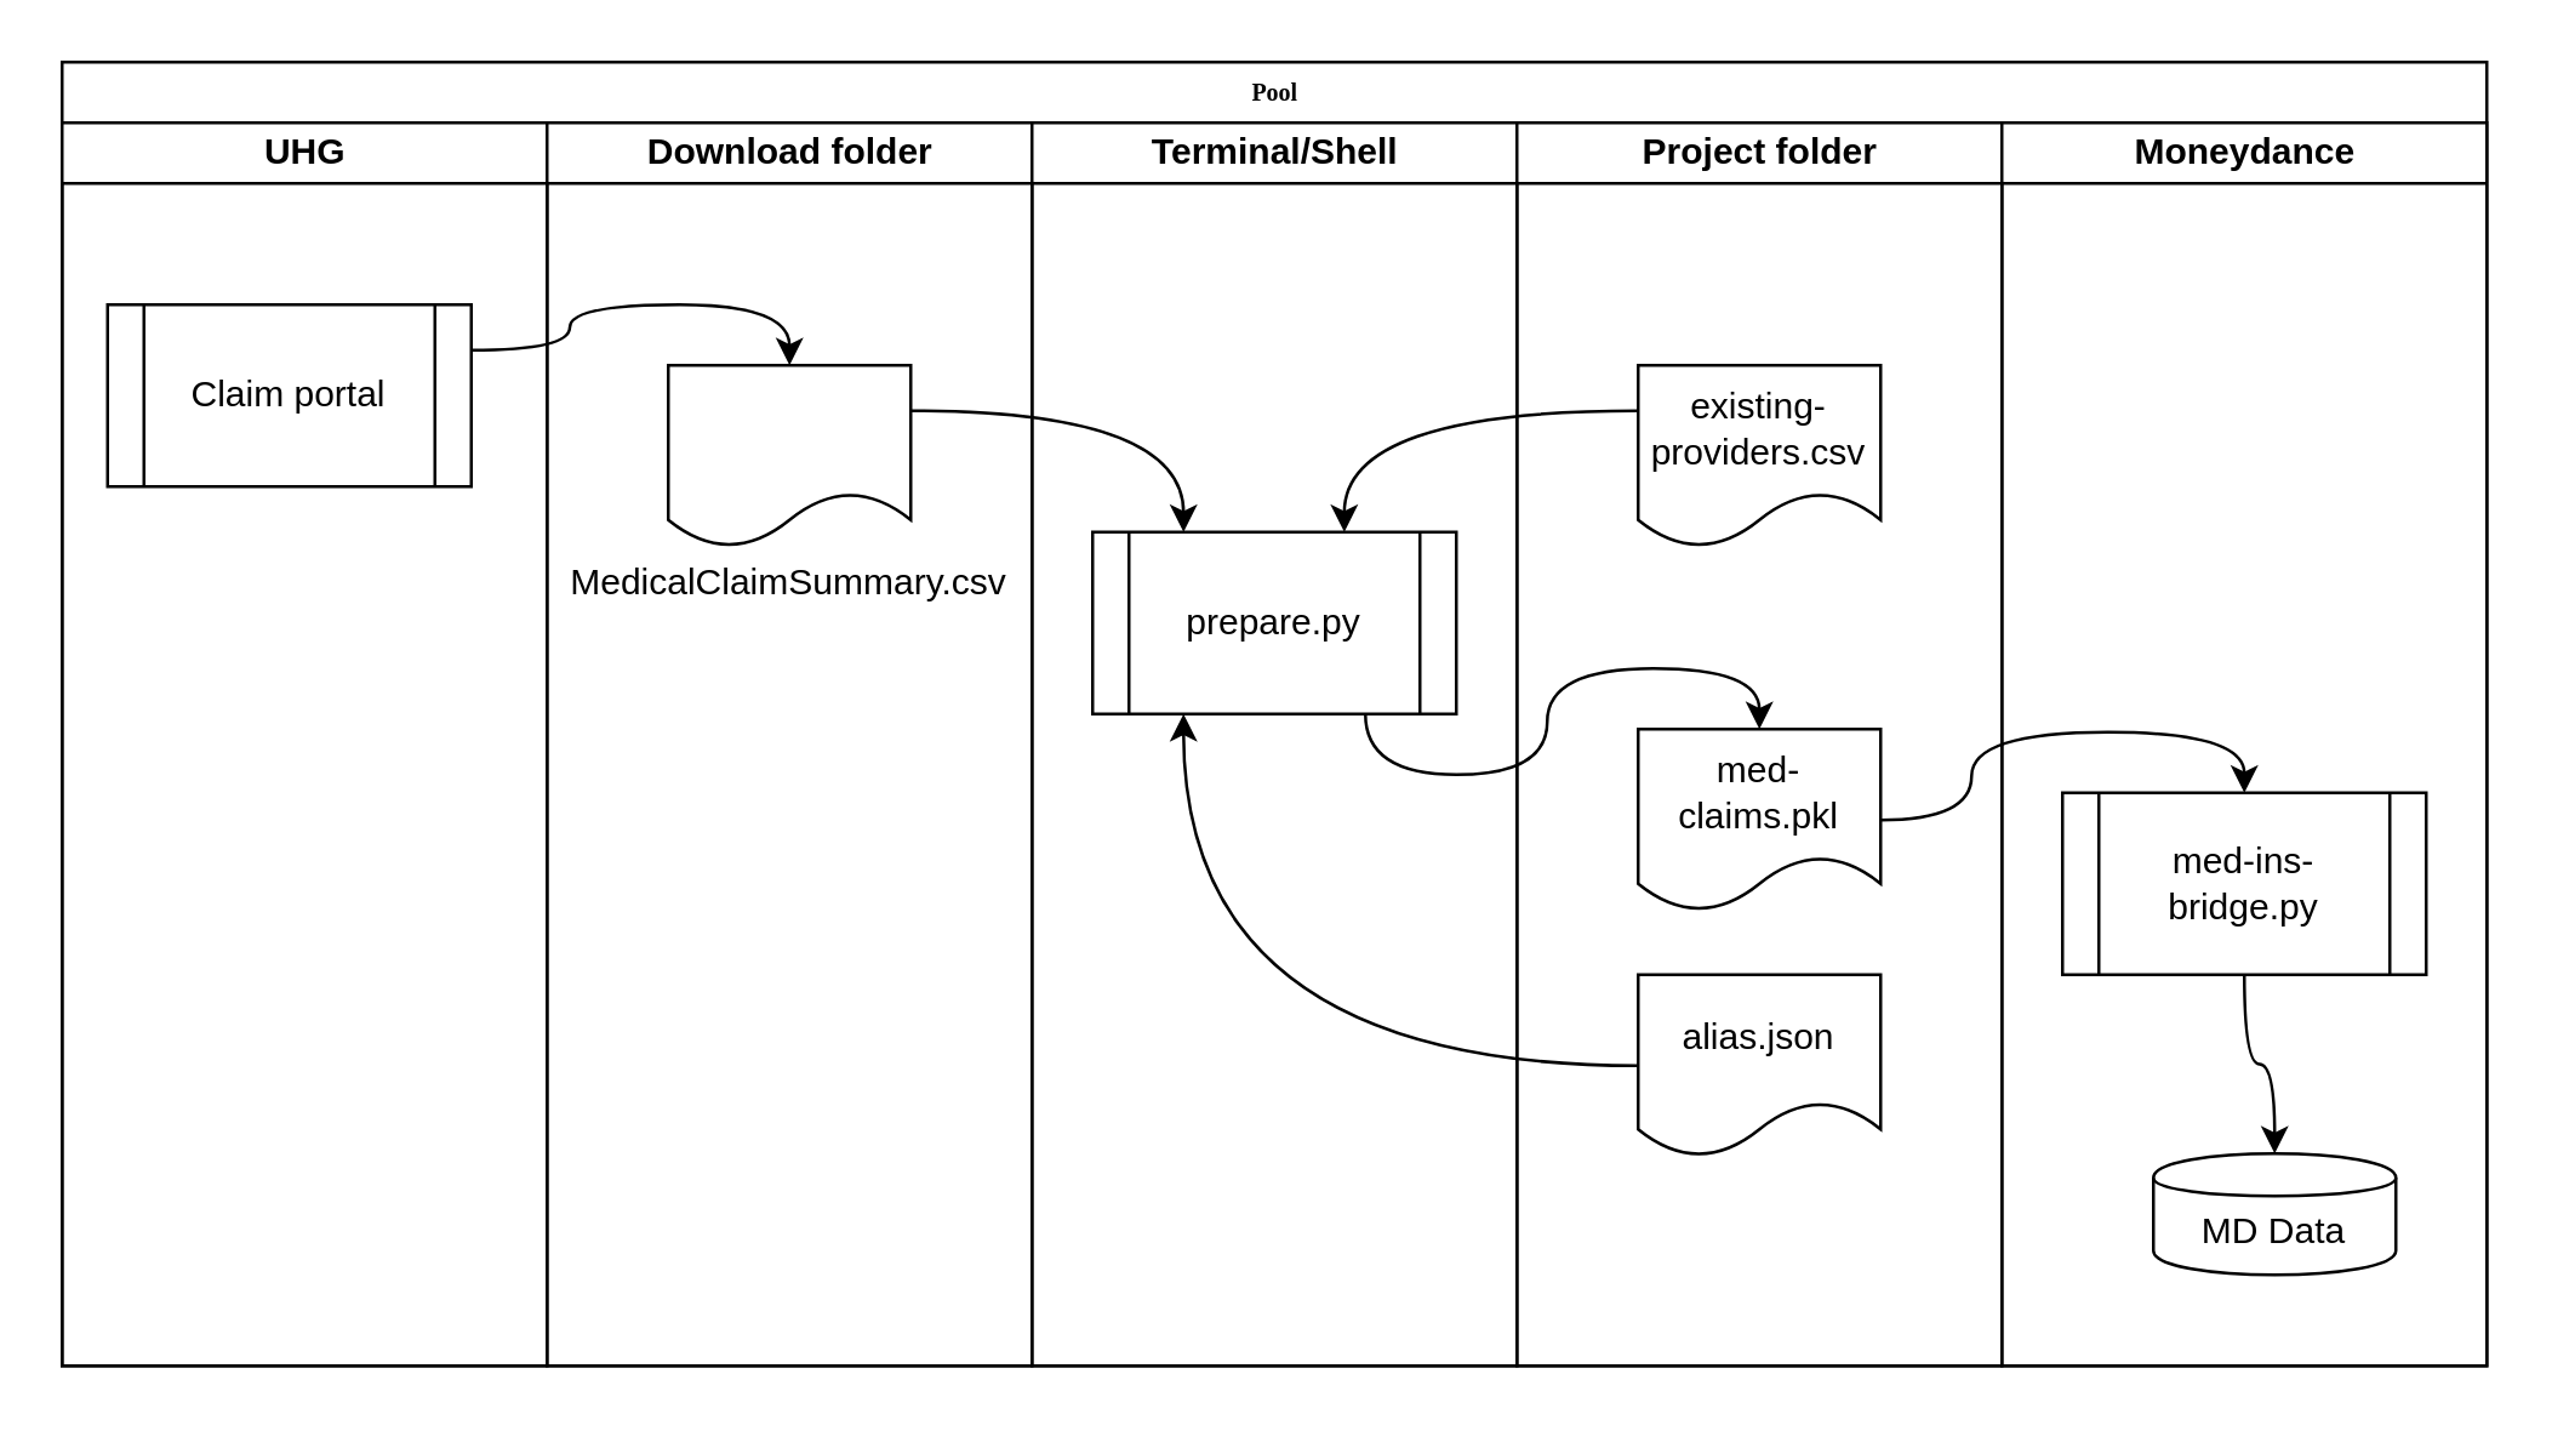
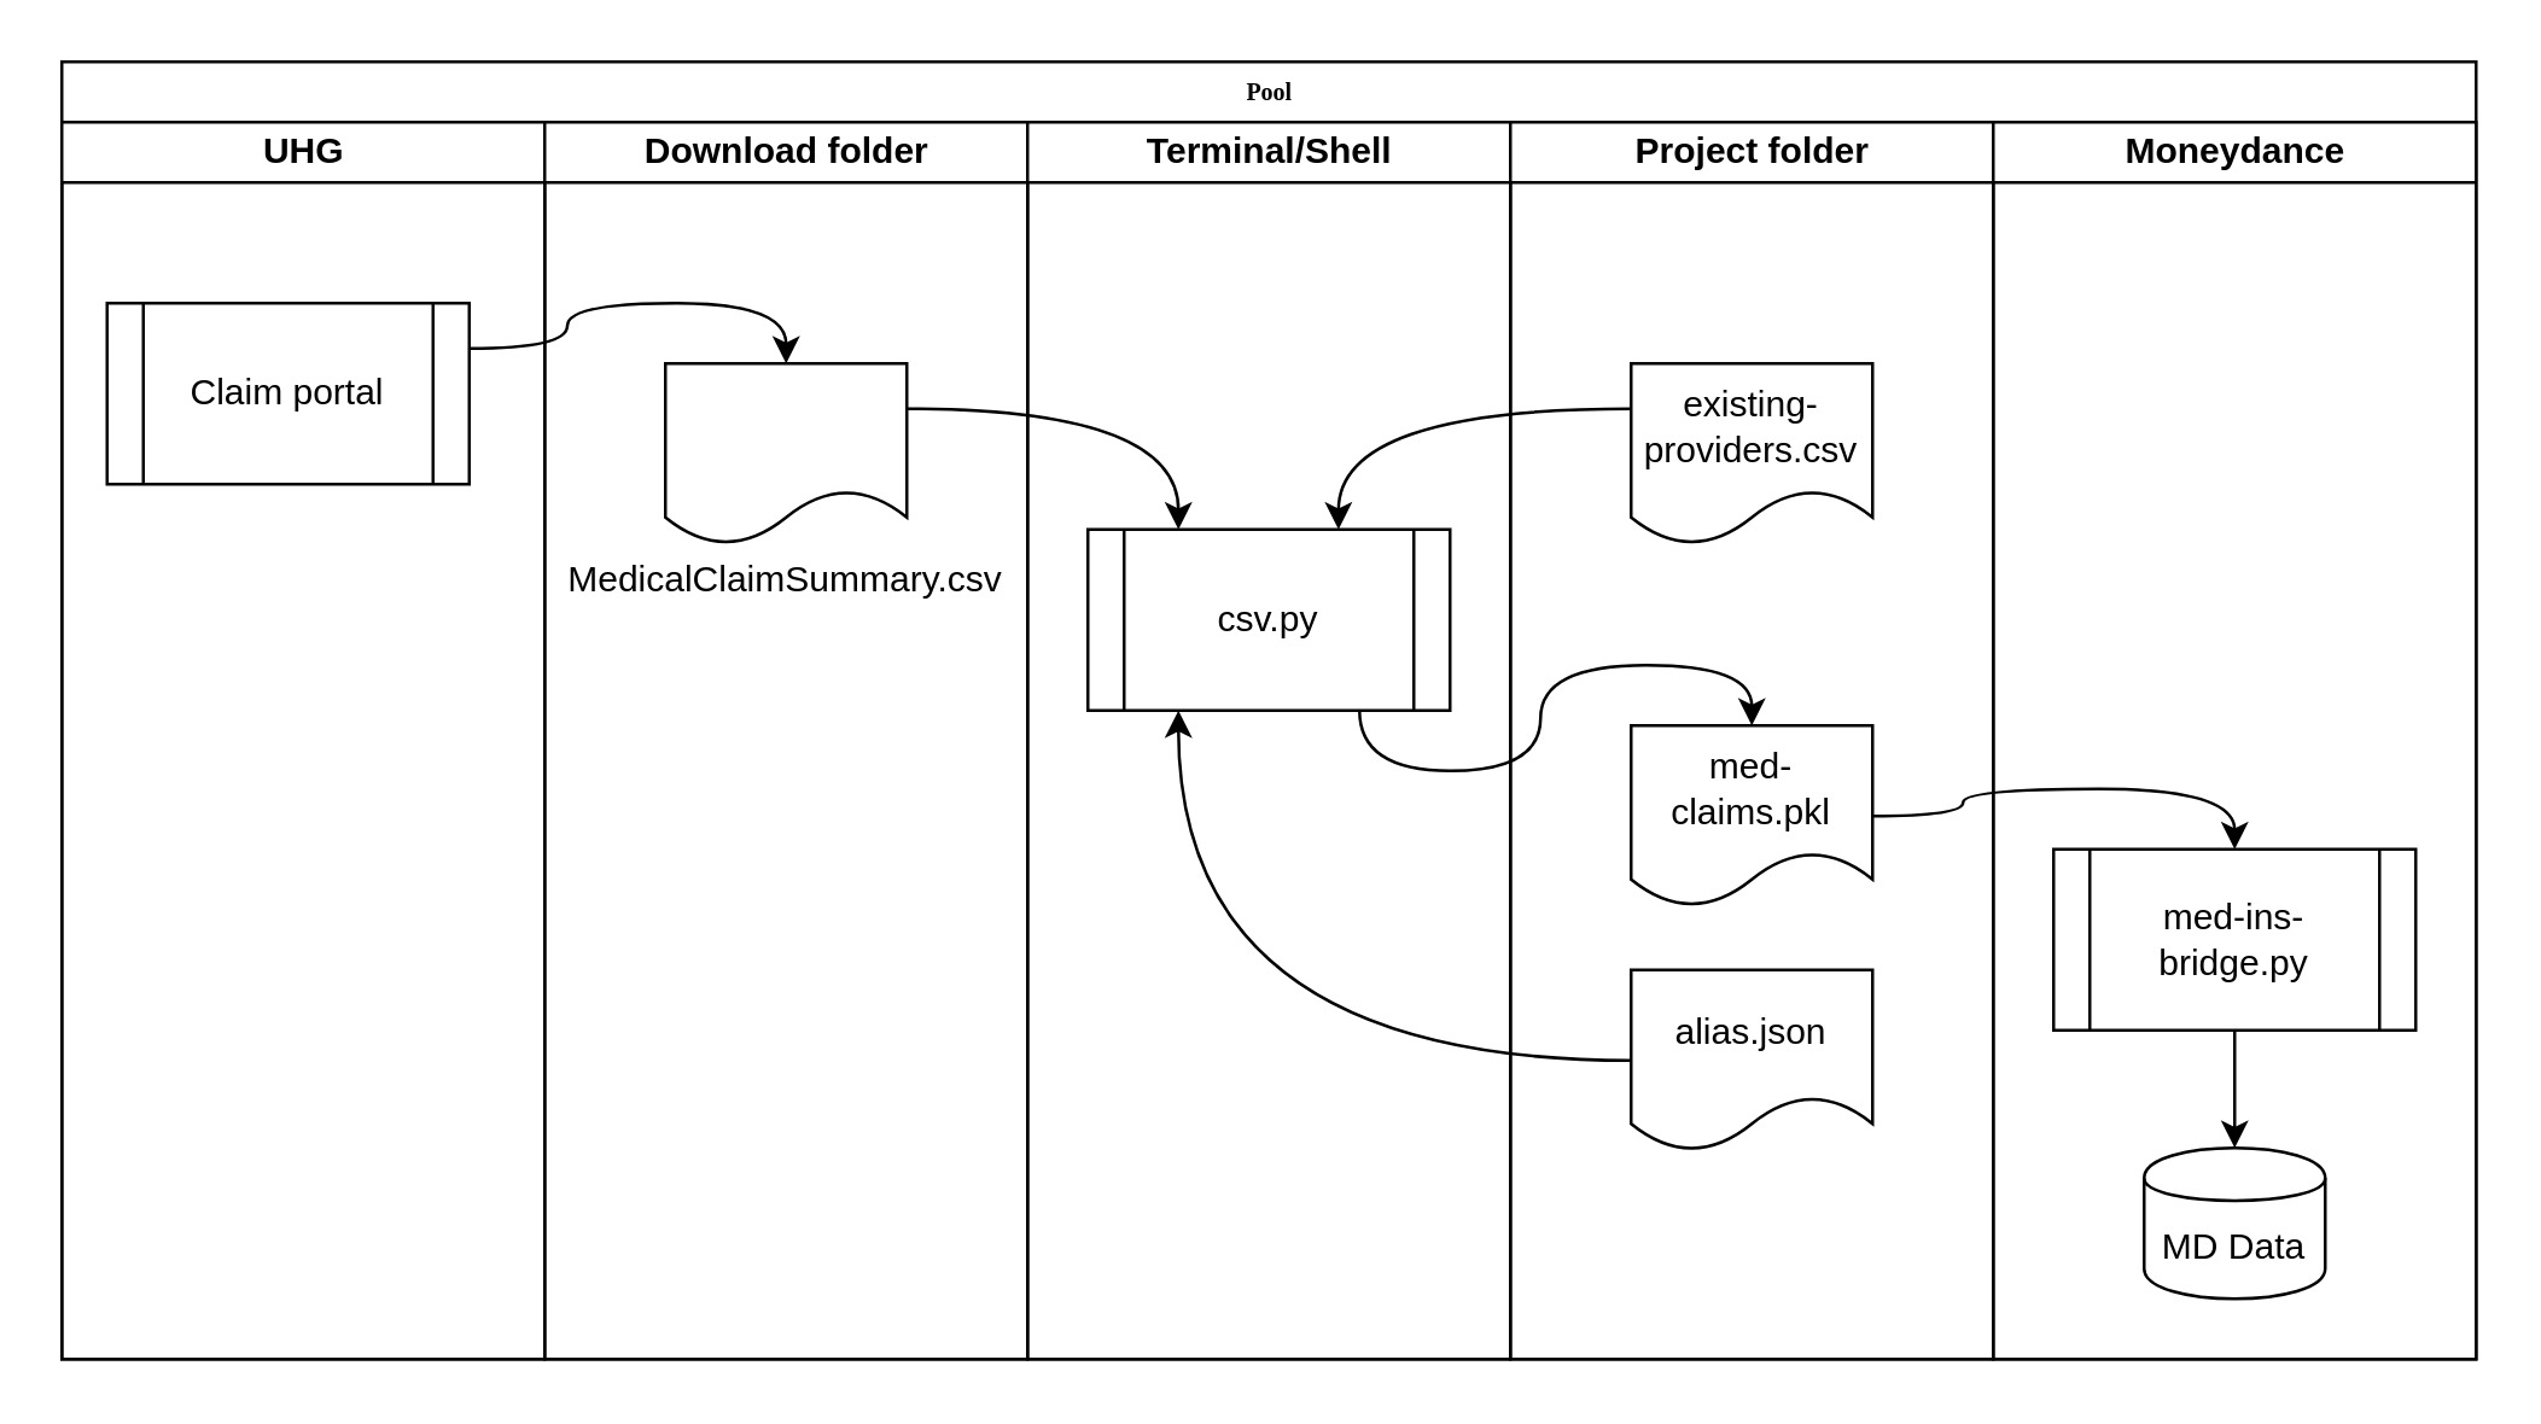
- <mxCell id="11" value="prepare.py" style="shape=process;whiteSpace=wrap;html=1;backgroundOutline=1;" parent="10" vertex="1"><mxGeometry x="20" y="135" width="120" height="60" as="geometry" /></mxCell>
+ <mxCell id="11" value="csv.py" style="shape=process;whiteSpace=wrap;html=1;backgroundOutline=1;" parent="10" vertex="1"><mxGeometry x="20" y="135" width="120" height="60" as="geometry" /></mxCell>
- <mxCell id="27" value="med-ins-bridge.py" style="shape=process;whiteSpace=wrap;html=1;backgroundOutline=1;" parent="25" vertex="1"><mxGeometry x="20" y="221" width="120" height="60" as="geometry" /></mxCell>
+ <mxCell id="27" value="med-ins-bridge.py" style="shape=process;whiteSpace=wrap;html=1;backgroundOutline=1;" parent="25" vertex="1"><mxGeometry x="20" y="241" width="120" height="60" as="geometry" /></mxCell>
- <mxCell id="28" value="MD Data" style="shape=cylinder;whiteSpace=wrap;html=1;boundedLbl=1;backgroundOutline=1;" parent="25" vertex="1"><mxGeometry x="50" y="340" width="80" height="40" as="geometry" /></mxCell>
+ <mxCell id="28" value="MD Data" style="shape=cylinder;whiteSpace=wrap;html=1;boundedLbl=1;backgroundOutline=1;" parent="25" vertex="1"><mxGeometry x="50" y="340" width="60" height="50" as="geometry" /></mxCell>
